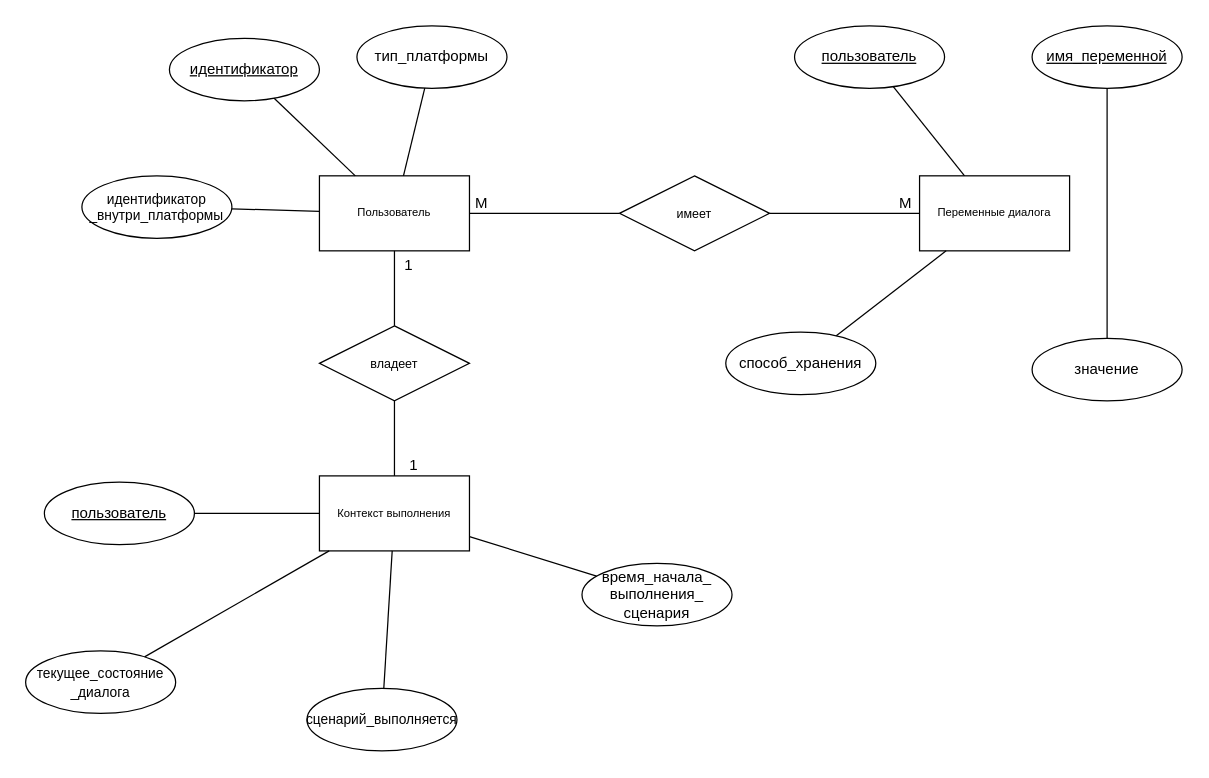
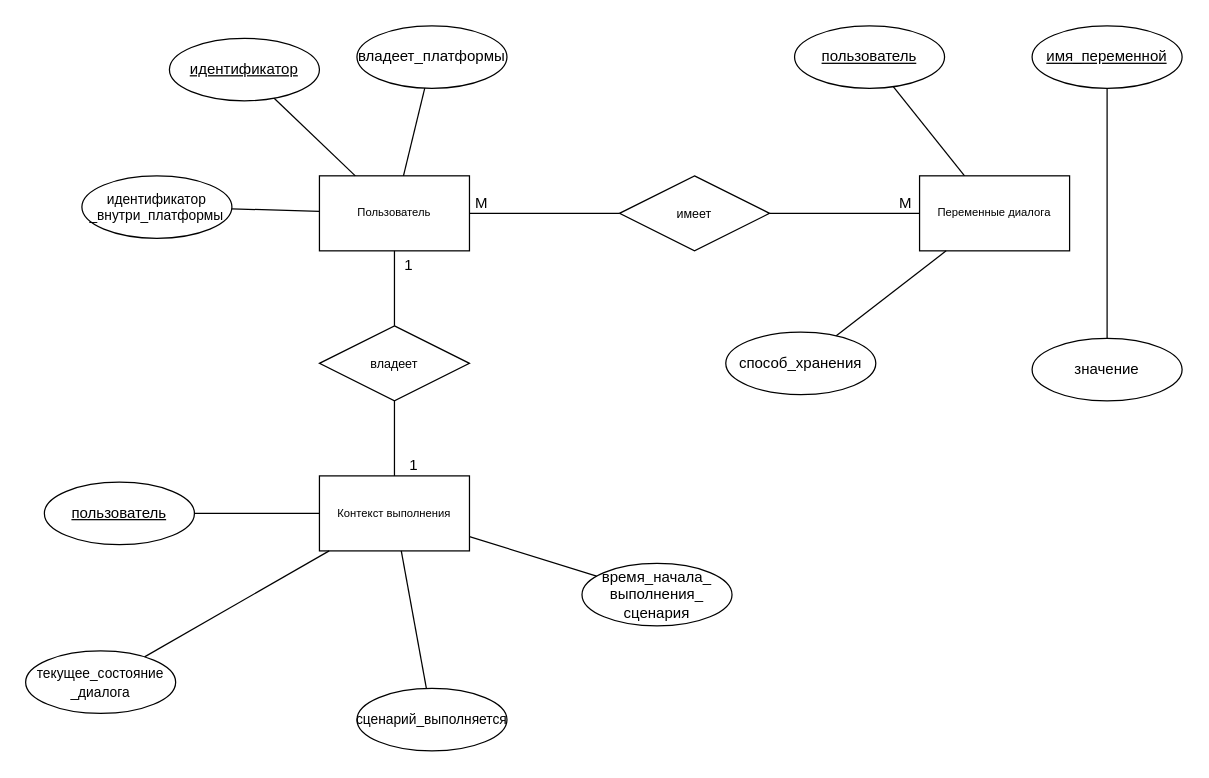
- <mxCell id="13" value="тип_платформы" style="ellipse;whiteSpace=wrap;html=1;align=center;fontStyle=0;" parent="1" vertex="1"><mxGeometry x="285" y="20" width="120" height="50" as="geometry" /></mxCell>
+ <mxCell id="13" value="владеет_платформы" style="ellipse;whiteSpace=wrap;html=1;align=center;fontStyle=0;" parent="1" vertex="1"><mxGeometry x="285" y="20" width="120" height="50" as="geometry" /></mxCell>
- <mxCell id="31" value="&lt;span style=&quot;font-size: 11px;&quot;&gt;сценарий_выполняется&lt;/span&gt;" style="ellipse;whiteSpace=wrap;html=1;align=center;fontStyle=0;" vertex="1" parent="1"><mxGeometry x="245" y="550" width="120" height="50" as="geometry" /></mxCell>
+ <mxCell id="31" value="&lt;span style=&quot;font-size: 11px;&quot;&gt;сценарий_выполняется&lt;/span&gt;" style="ellipse;whiteSpace=wrap;html=1;align=center;fontStyle=0;" vertex="1" parent="1"><mxGeometry x="285" y="550" width="120" height="50" as="geometry" /></mxCell>
